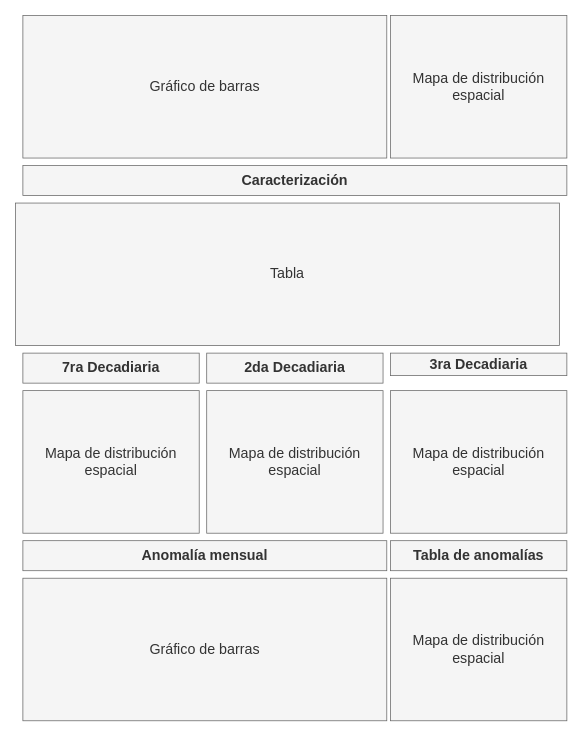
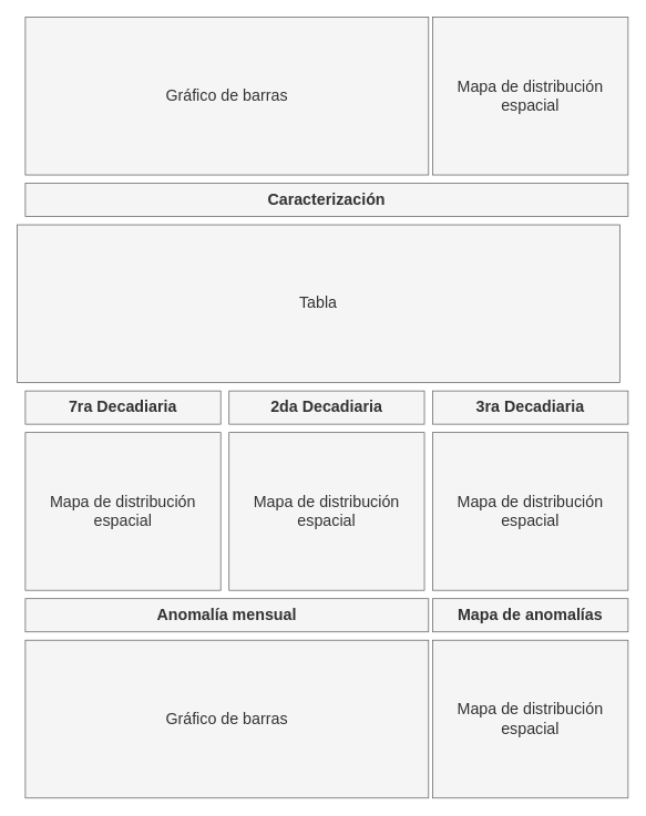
- <mxCell id="15" value="&lt;span style=&quot;font-size: 19px;&quot;&gt;&lt;b&gt;3ra Decadiaria&lt;/b&gt;&lt;/span&gt;" style="rounded=0;whiteSpace=wrap;html=1;fillColor=#f5f5f5;strokeColor=#666666;fontColor=#333333;" vertex="1" parent="1"><mxGeometry x="520" y="470" width="235" height="30" as="geometry" /></mxCell>
+ <mxCell id="15" value="&lt;span style=&quot;font-size: 19px;&quot;&gt;&lt;b&gt;3ra Decadiaria&lt;/b&gt;&lt;/span&gt;" style="rounded=0;whiteSpace=wrap;html=1;fillColor=#f5f5f5;strokeColor=#666666;fontColor=#333333;" vertex="1" parent="1"><mxGeometry x="520" y="470" width="235" height="40" as="geometry" /></mxCell>
- <mxCell id="7" value="&lt;b&gt;&lt;font style=&quot;font-size: 19px;&quot;&gt;Tabla de anomalías&lt;/font&gt;&lt;/b&gt;" style="rounded=0;whiteSpace=wrap;html=1;fillColor=#f5f5f5;strokeColor=#666666;fontColor=#333333;" vertex="1" parent="1"><mxGeometry x="520" y="720" width="235" height="40" as="geometry" /></mxCell>
+ <mxCell id="7" value="&lt;b&gt;&lt;font style=&quot;font-size: 19px;&quot;&gt;Mapa de anomalías&lt;/font&gt;&lt;/b&gt;" style="rounded=0;whiteSpace=wrap;html=1;fillColor=#f5f5f5;strokeColor=#666666;fontColor=#333333;" vertex="1" parent="1"><mxGeometry x="520" y="720" width="235" height="40" as="geometry" /></mxCell>
